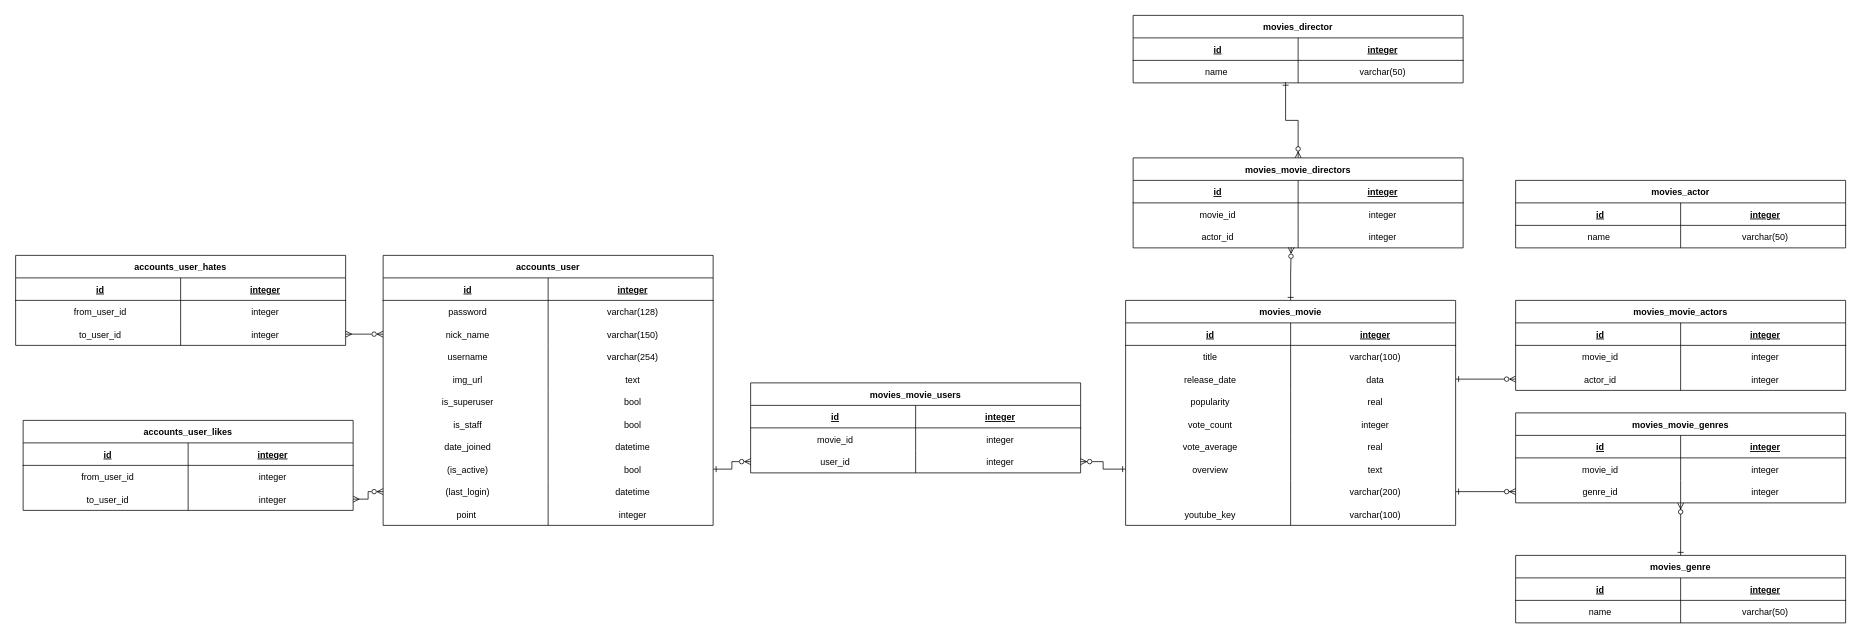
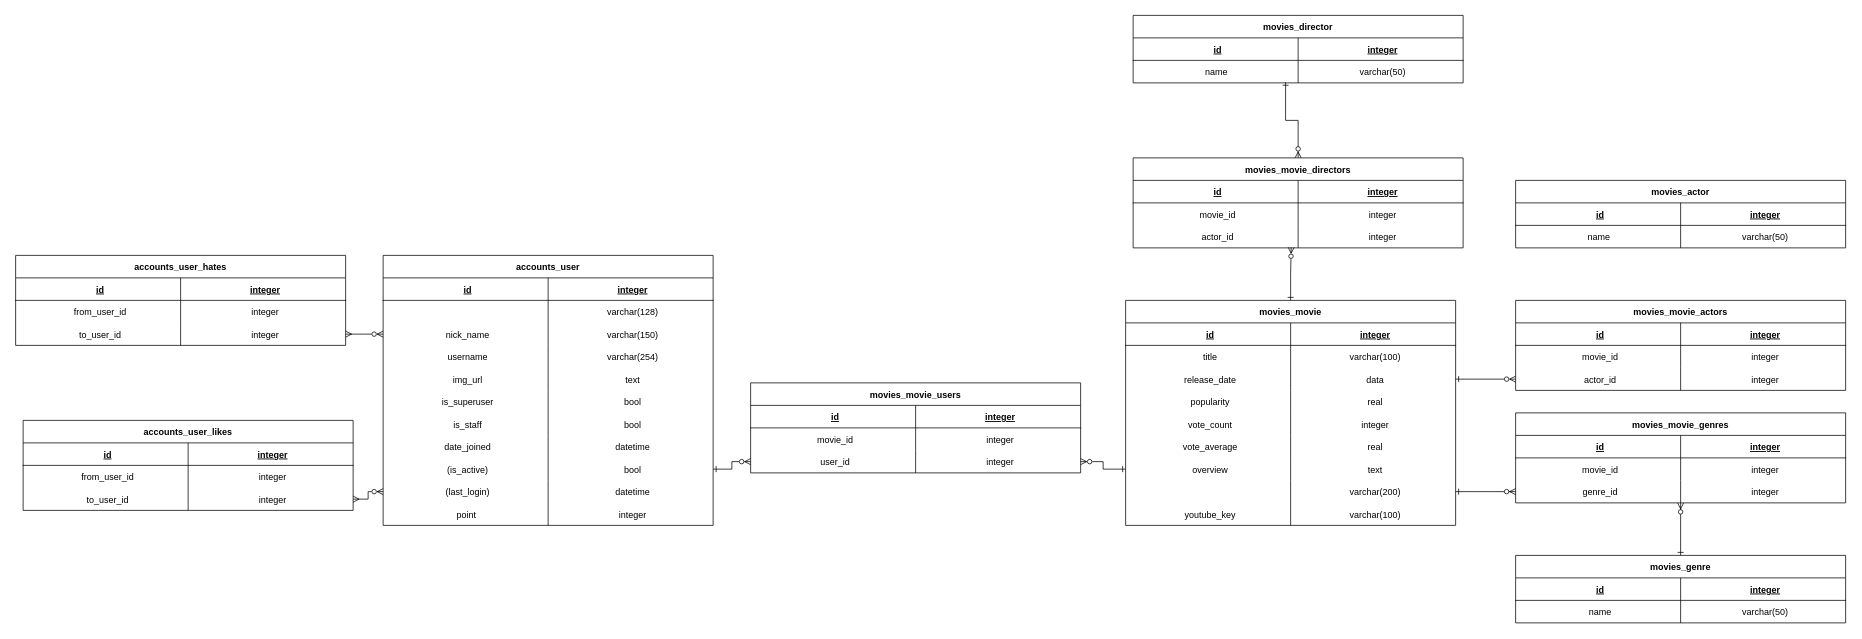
- <mxCell id="90" value="password" style="shape=partialRectangle;overflow=hidden;connectable=0;fillColor=none;top=0;left=0;bottom=0;right=0;align=center;spacingLeft=6;" parent="89" vertex="1"><mxGeometry width="220" height="30" as="geometry"><mxRectangle width="220" height="30" as="alternateBounds" /></mxGeometry></mxCell>
